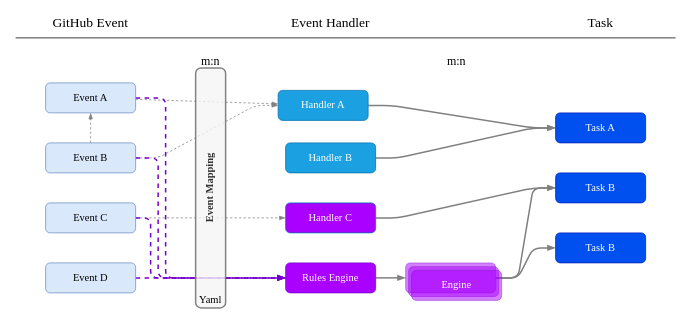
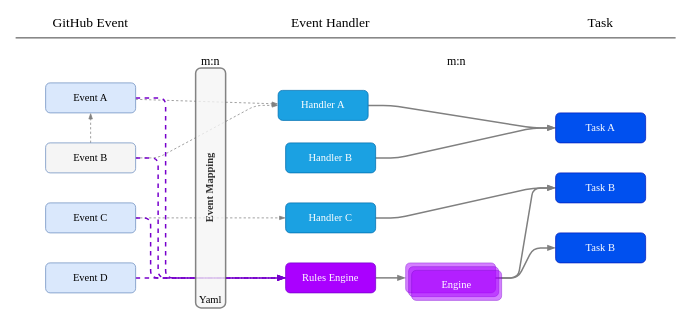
- <mxCell id="8" value="Event B" style="rounded=1;whiteSpace=wrap;html=1;fillColor=#dae8fc;strokeColor=#6c8ebf;fontFamily=varela round;fontSize=14;" parent="1" vertex="1"><mxGeometry x="60" y="190" width="120" height="40" as="geometry" /></mxCell>
+ <mxCell id="8" value="Event B" style="rounded=1;whiteSpace=wrap;html=1;fillColor=#f5f5f5;strokeColor=#6c8ebf;fontFamily=varela round;fontSize=14;" parent="1" vertex="1"><mxGeometry x="60" y="190" width="120" height="40" as="geometry" /></mxCell>
- <mxCell id="23" value="Handler C" style="rounded=1;whiteSpace=wrap;html=1;fillColor=#aa00ff;strokeColor=#006EAF;fontColor=#ffffff;fontFamily=varela round;fontSize=14;" parent="1" vertex="1"><mxGeometry x="380" y="270" width="120" height="40" as="geometry" /></mxCell>
+ <mxCell id="23" value="Handler C" style="rounded=1;whiteSpace=wrap;html=1;fillColor=#1ba1e2;strokeColor=#006EAF;fontColor=#ffffff;fontFamily=varela round;fontSize=14;" parent="1" vertex="1"><mxGeometry x="380" y="270" width="120" height="40" as="geometry" /></mxCell>
